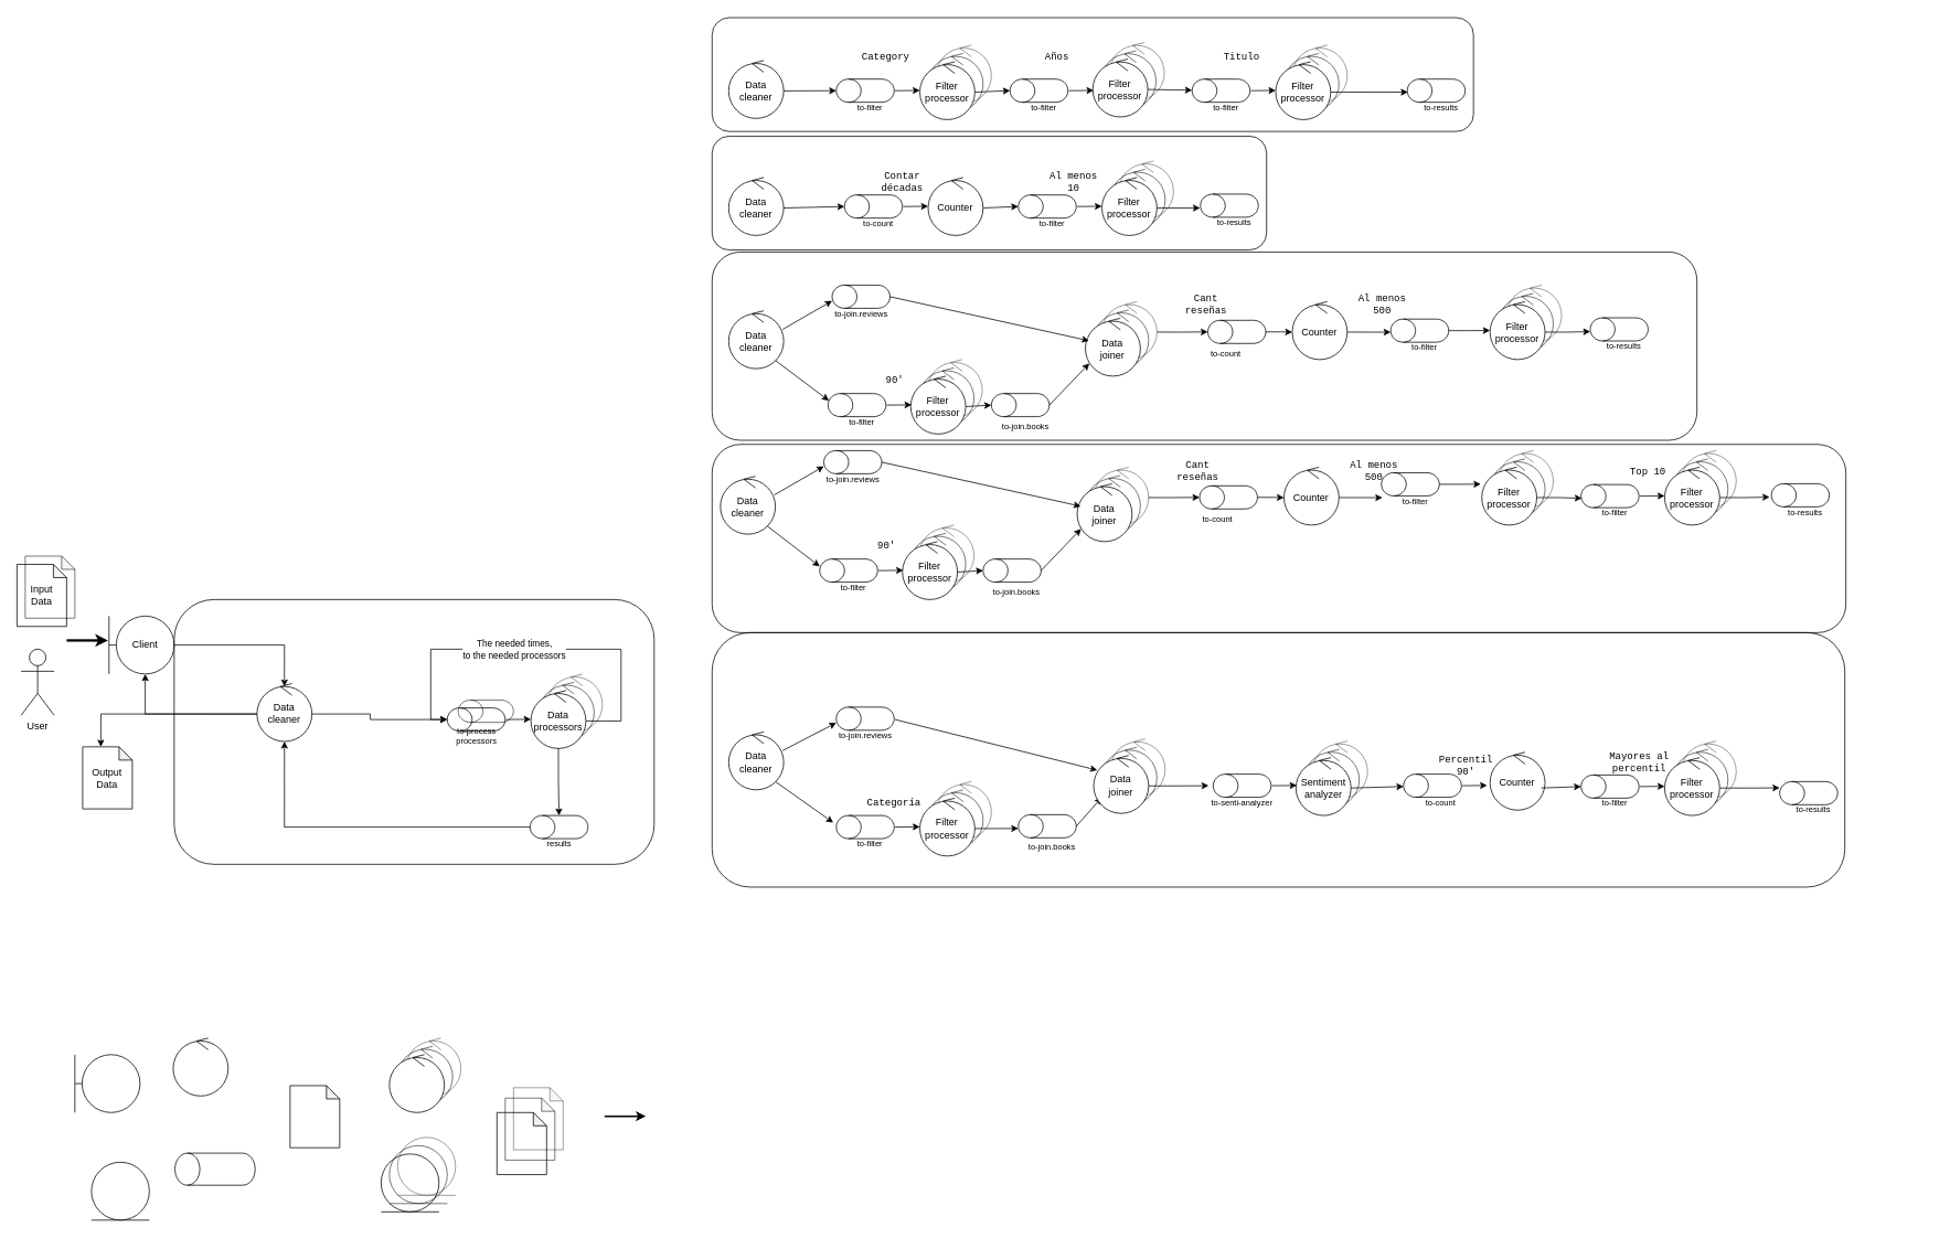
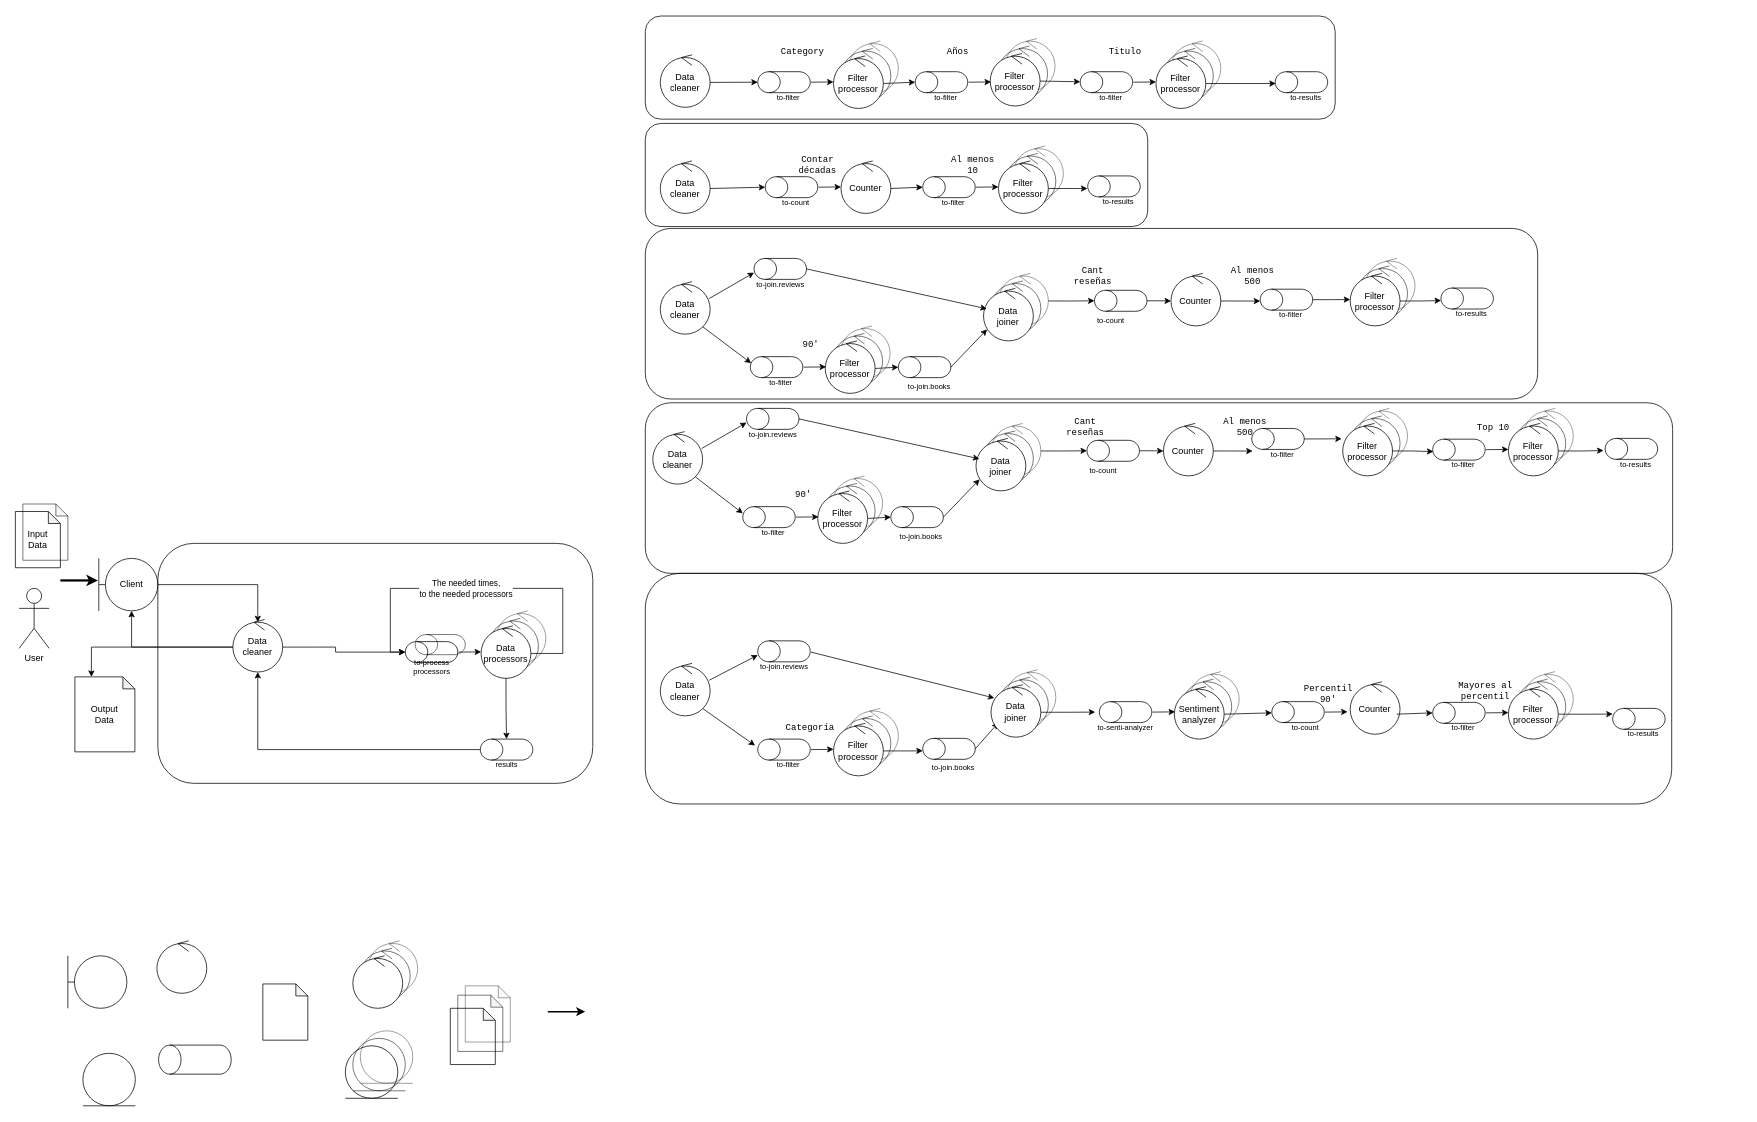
- <mxCell id="54" value="Output&lt;br&gt;Data" style="shape=note;whiteSpace=wrap;html=1;backgroundOutline=1;darkOpacity=0.05;fillColor=none;size=16;container=0;" parent="1" vertex="1"><mxGeometry x="99.38" y="902.01" width="60" height="75" as="geometry" /></mxCell>
+ <mxCell id="54" value="Output&lt;br&gt;Data" style="shape=note;whiteSpace=wrap;html=1;backgroundOutline=1;darkOpacity=0.05;fillColor=none;size=16;container=0;" parent="1" vertex="1"><mxGeometry x="99.38" y="902.01" width="80" height="100" as="geometry" /></mxCell>
